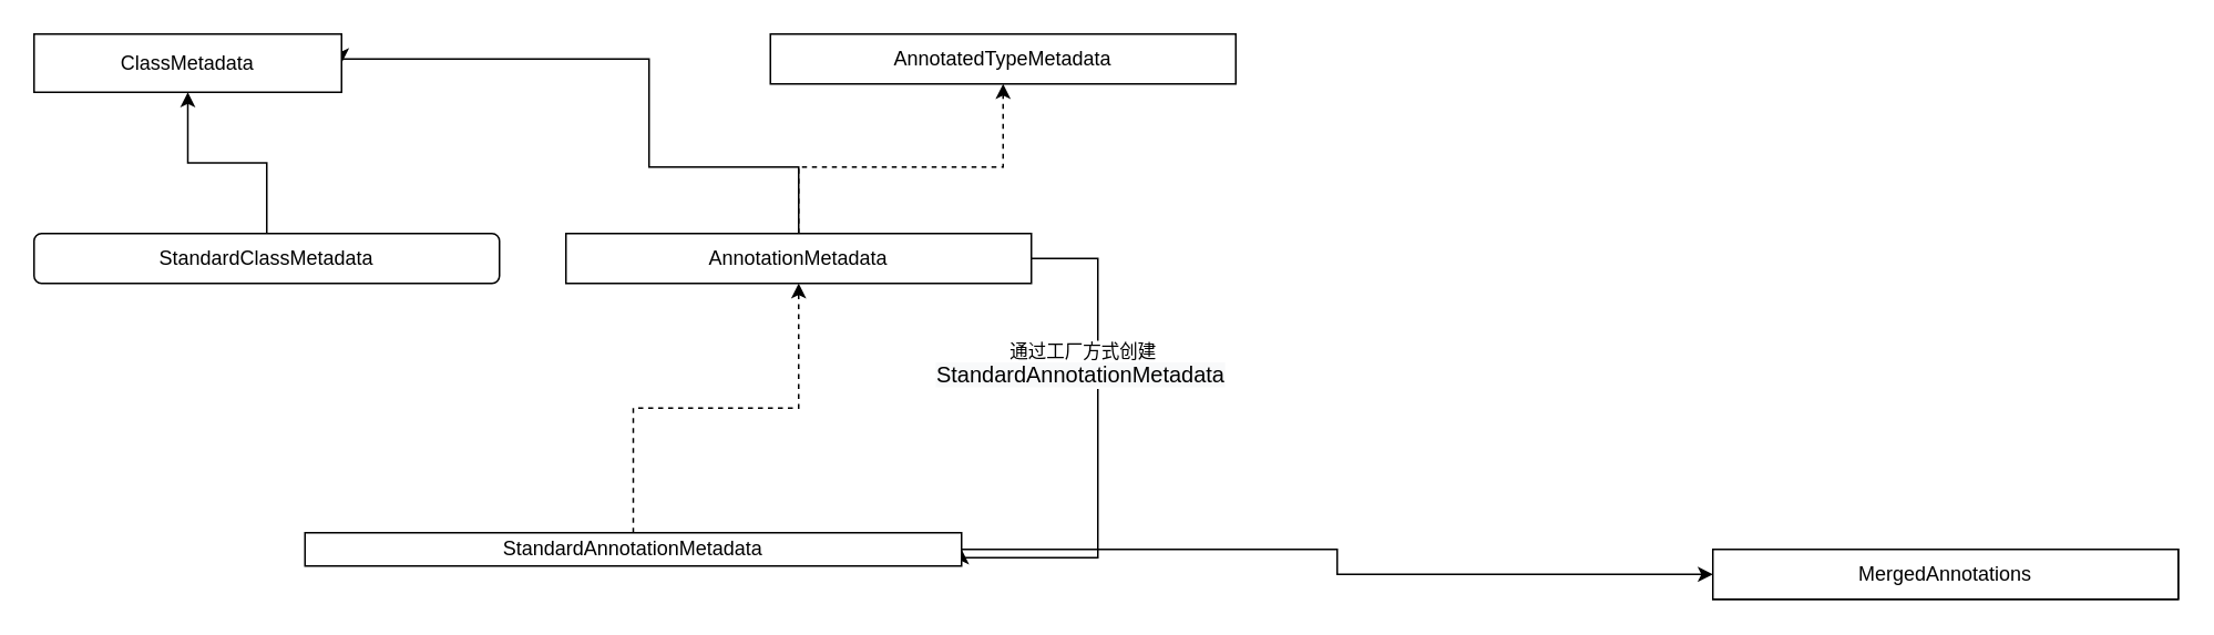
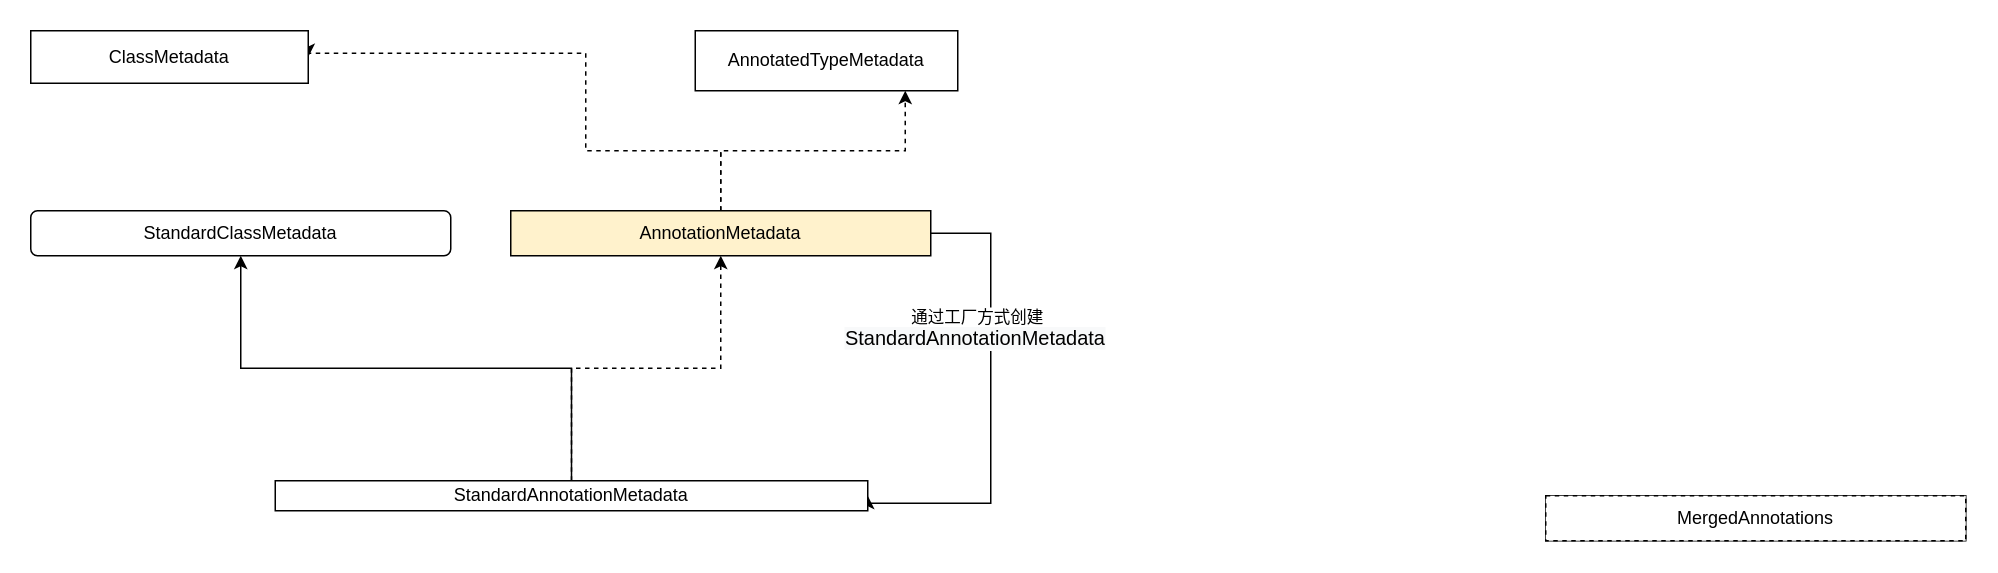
- <mxCell id="4" style="edgeStyle=orthogonalEdgeStyle;rounded=0;orthogonalLoop=1;jettySize=auto;html=1;entryX=1;entryY=0.5;entryDx=0;entryDy=0;dashed=0;exitX=0.5;exitY=0;exitDx=0;exitDy=0;" edge="1" parent="1" source="6" target="12"><mxGeometry relative="1" as="geometry"><Array as="points"><mxPoint x="480" y="100" /><mxPoint x="390" y="100" /><mxPoint x="390" y="35" /></Array></mxGeometry></mxCell>
+ <mxCell id="4" style="edgeStyle=orthogonalEdgeStyle;rounded=0;orthogonalLoop=1;jettySize=auto;html=1;entryX=1;entryY=0.5;entryDx=0;entryDy=0;dashed=1;exitX=0.5;exitY=0;exitDx=0;exitDy=0;" edge="1" parent="1" source="6" target="12"><mxGeometry relative="1" as="geometry"><Array as="points"><mxPoint x="480" y="100" /><mxPoint x="390" y="100" /><mxPoint x="390" y="35" /></Array></mxGeometry></mxCell>
- <mxCell id="13" value="AnnotatedTypeMetadata" style="rounded=0;whiteSpace=wrap;html=1;" vertex="1" parent="1"><mxGeometry x="463" y="20" width="280" height="30" as="geometry" /></mxCell>
+ <mxCell id="13" value="AnnotatedTypeMetadata" style="rounded=0;whiteSpace=wrap;html=1;" vertex="1" parent="1"><mxGeometry x="463" y="20" width="175" height="40" as="geometry" /></mxCell>
- <mxCell id="10" value="" style="edgeStyle=orthogonalEdgeStyle;rounded=0;orthogonalLoop=1;jettySize=auto;html=1;" edge="1" parent="1" source="11" target="12"><mxGeometry relative="1" as="geometry" /></mxCell>
- <mxCell id="6" value="AnnotationMetadata" style="rounded=0;whiteSpace=wrap;html=1;" vertex="1" parent="1"><mxGeometry x="340" y="140" width="280" height="30" as="geometry" /></mxCell>
+ <mxCell id="6" value="AnnotationMetadata" style="rounded=0;whiteSpace=wrap;html=1;fillColor=#fff2cc;" vertex="1" parent="1"><mxGeometry x="340" y="140" width="280" height="30" as="geometry" /></mxCell>
- <mxCell id="8" style="edgeStyle=orthogonalEdgeStyle;rounded=0;orthogonalLoop=1;jettySize=auto;html=1;" edge="1" parent="1" source="9" target="15"><mxGeometry relative="1" as="geometry" /></mxCell>
+ <mxCell id="8" style="edgeStyle=orthogonalEdgeStyle;rounded=0;orthogonalLoop=1;jettySize=auto;html=1;" edge="1" parent="1" source="9" target="11"><mxGeometry relative="1" as="geometry" /></mxCell>
- <mxCell id="15" value="MergedAnnotations" style="rounded=0;whiteSpace=wrap;html=1;" vertex="1" parent="1"><mxGeometry x="1030" y="330" width="280" height="30" as="geometry" /></mxCell>
+ <mxCell id="15" value="MergedAnnotations" style="rounded=0;whiteSpace=wrap;html=1;dashed=1;" vertex="1" parent="1"><mxGeometry x="1030" y="330" width="280" height="30" as="geometry" /></mxCell>
